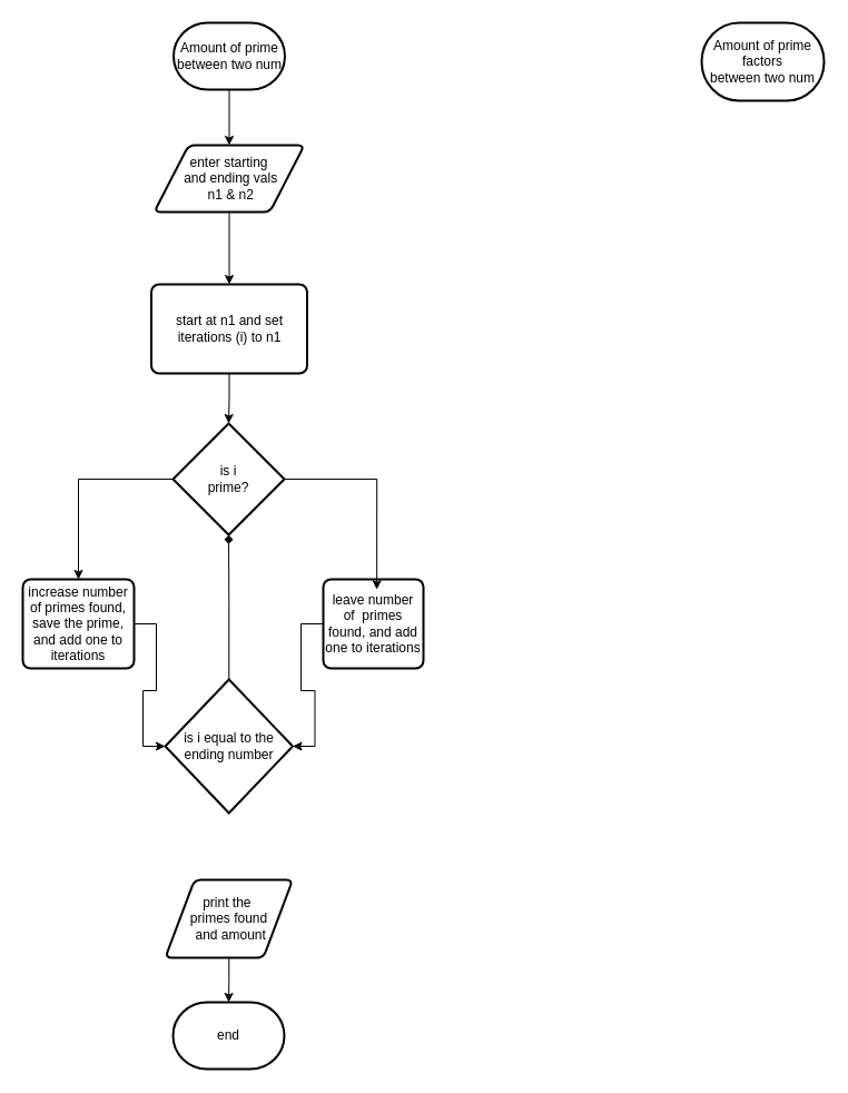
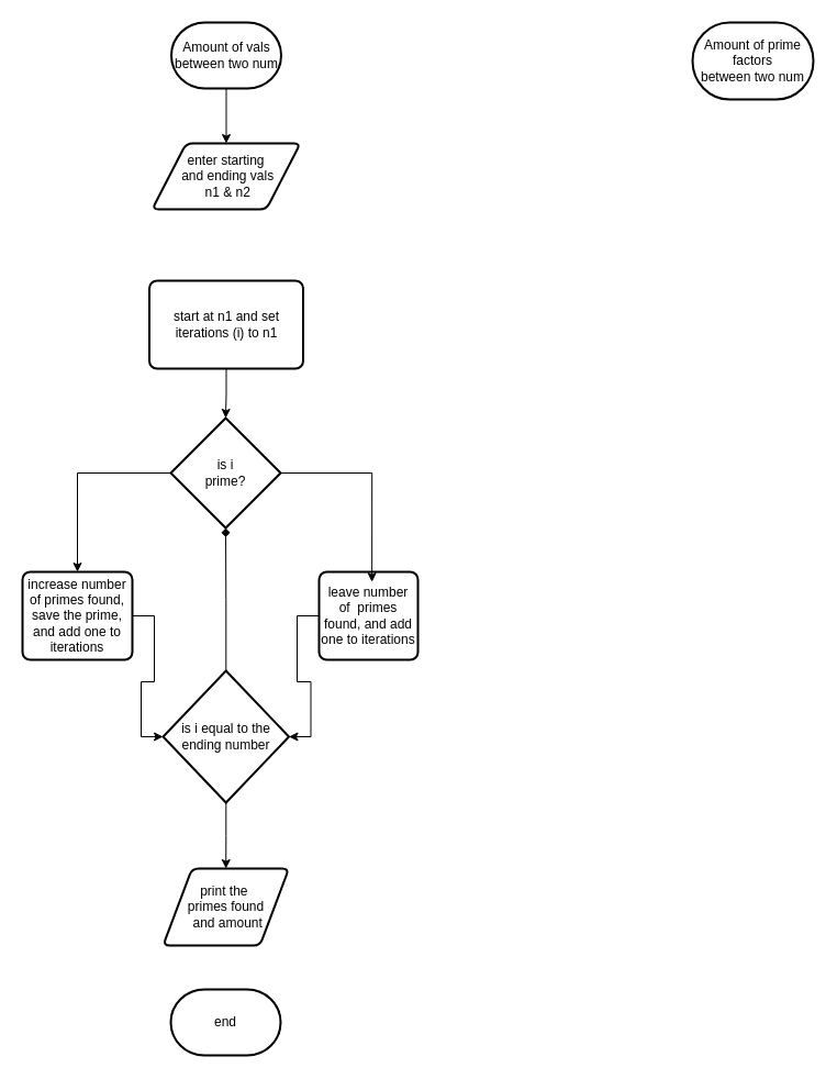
- <mxCell id="3" value="&lt;div&gt;Amount of prime&lt;/div&gt;&lt;div&gt;between two num&lt;/div&gt;" style="strokeWidth=2;html=1;shape=mxgraph.flowchart.terminator;whiteSpace=wrap;" vertex="1" parent="1"><mxGeometry x="155.5" y="20" width="100" height="60" as="geometry" /></mxCell>
+ <mxCell id="3" value="&lt;div&gt;Amount of vals&lt;/div&gt;&lt;div&gt;between two num&lt;/div&gt;" style="strokeWidth=2;html=1;shape=mxgraph.flowchart.terminator;whiteSpace=wrap;" vertex="1" parent="1"><mxGeometry x="155.5" y="20" width="100" height="60" as="geometry" /></mxCell>
- <mxCell id="4" style="edgeStyle=orthogonalEdgeStyle;rounded=0;orthogonalLoop=1;jettySize=auto;html=1;" edge="1" parent="1" source="5" target="6"><mxGeometry relative="1" as="geometry" /></mxCell>
+ <mxCell id="12" style="edgeStyle=orthogonalEdgeStyle;rounded=0;orthogonalLoop=1;jettySize=auto;html=1;entryX=0.5;entryY=0;entryDx=0;entryDy=0;" edge="1" parent="1" source="13" target="19"><mxGeometry relative="1" as="geometry" /></mxCell>
- <mxCell id="18" style="edgeStyle=orthogonalEdgeStyle;rounded=0;orthogonalLoop=1;jettySize=auto;html=1;" edge="1" parent="1" source="19" target="20"><mxGeometry relative="1" as="geometry" /></mxCell>
